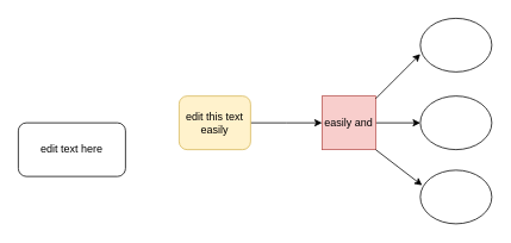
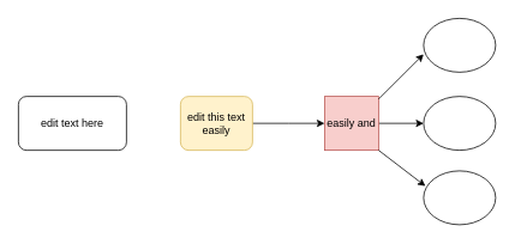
- <mxCell id="2" value="edit text here" style="rounded=1;whiteSpace=wrap;html=1;" vertex="1" parent="1"><mxGeometry x="20" y="137" width="120" height="60" as="geometry" /></mxCell>
+ <mxCell id="2" value="edit text here" style="rounded=1;whiteSpace=wrap;html=1;" vertex="1" parent="1"><mxGeometry x="20" y="107" width="120" height="60" as="geometry" /></mxCell>
